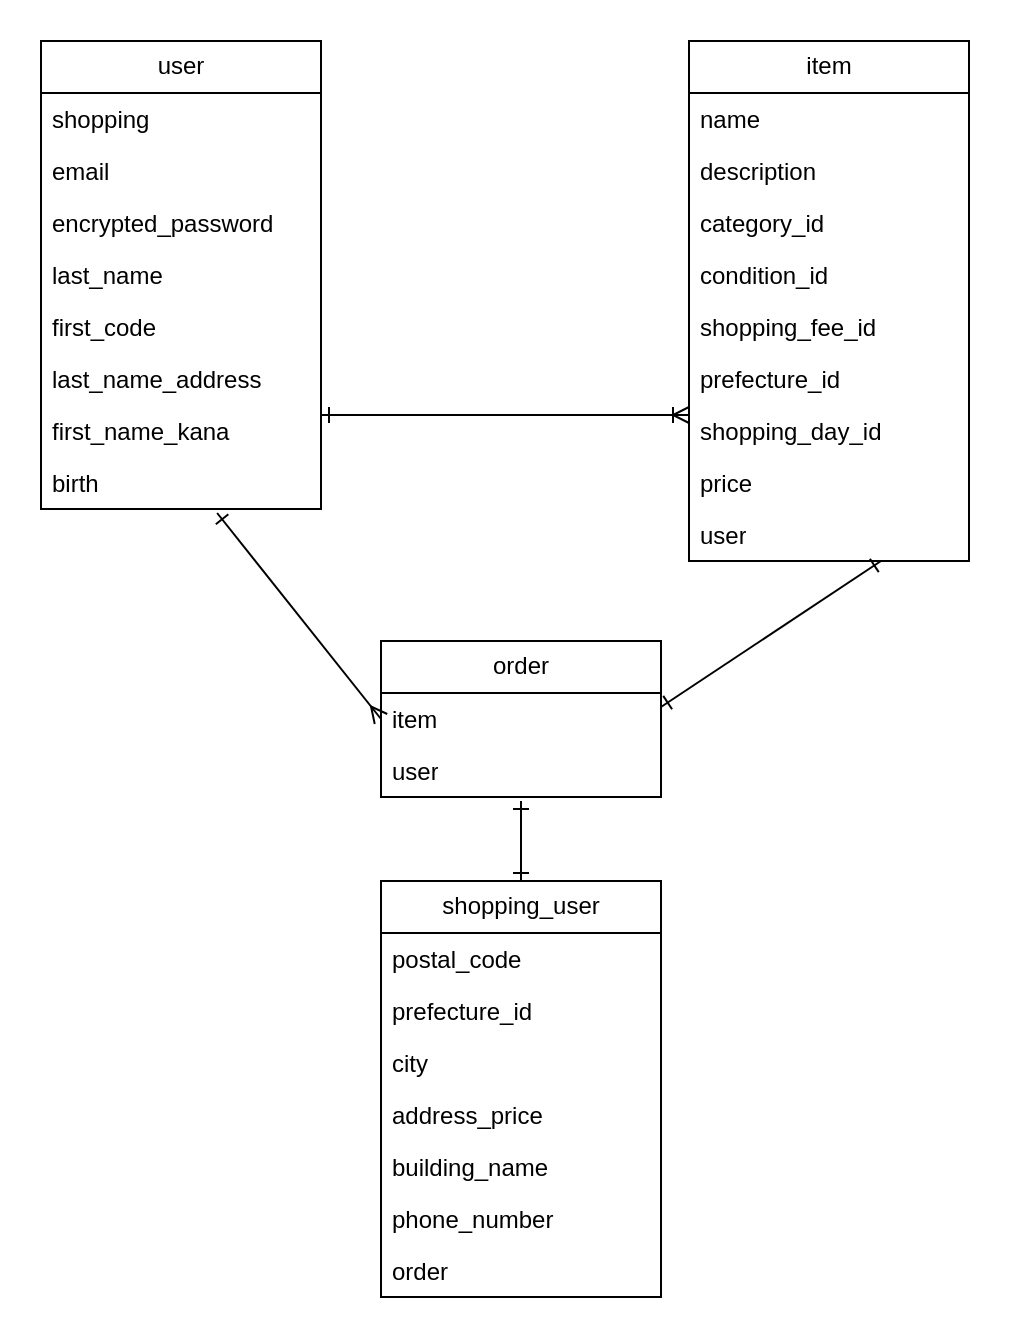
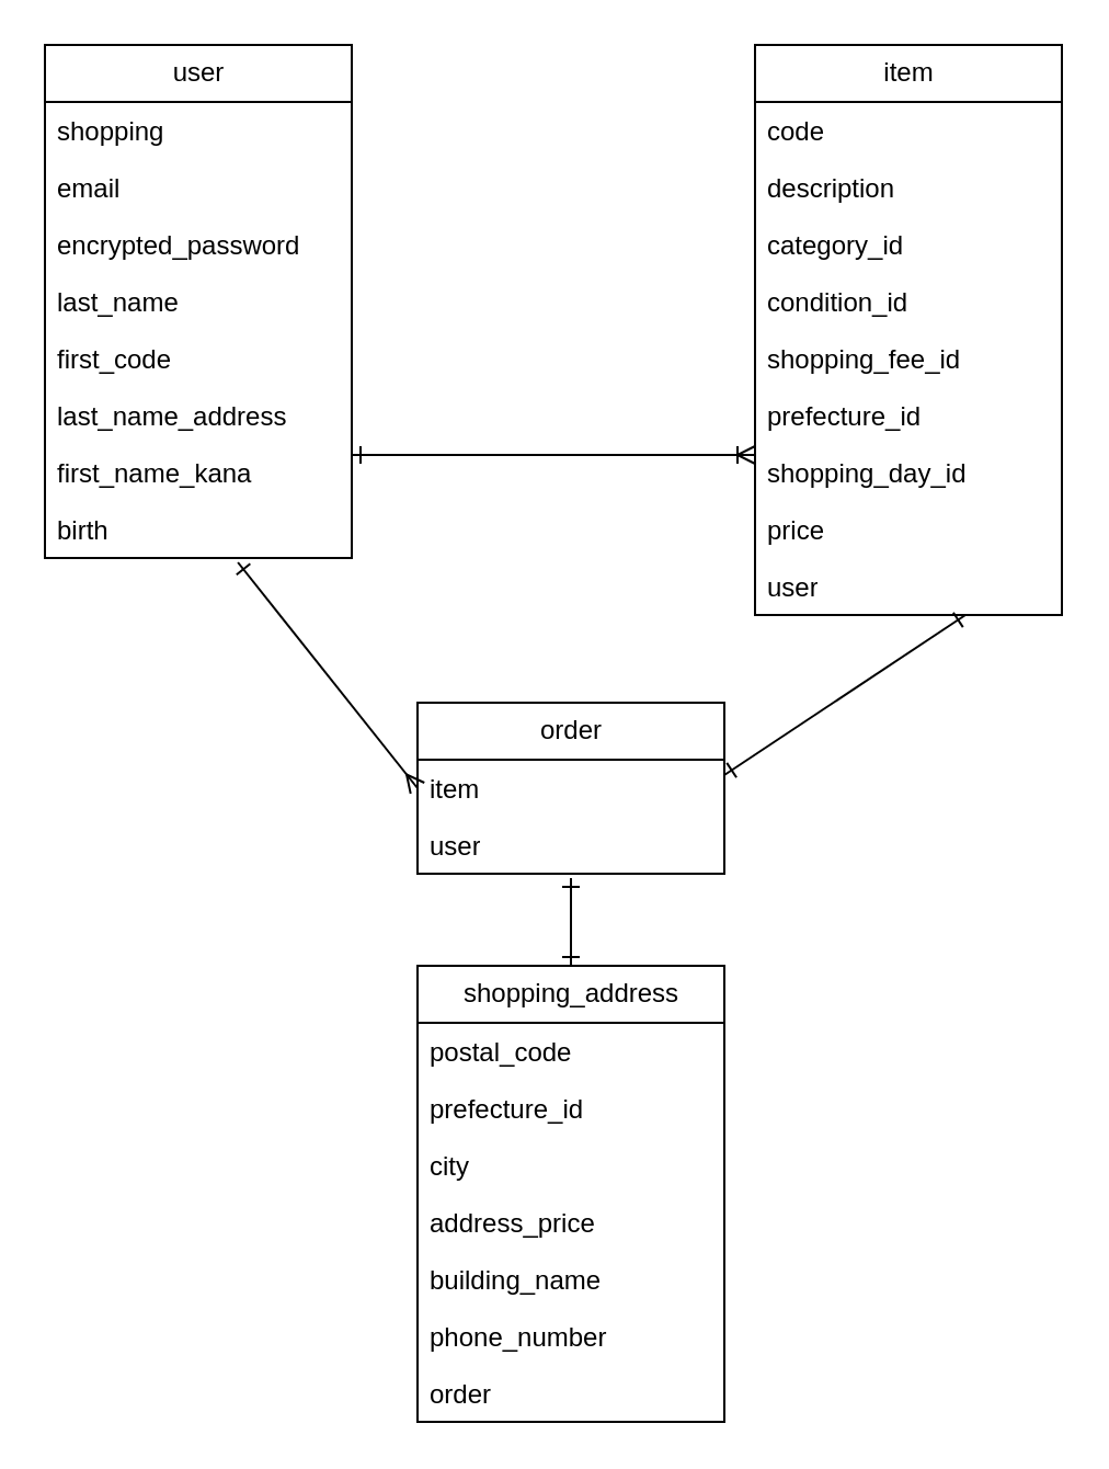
- <mxCell id="3" value="name" style="text;strokeColor=none;fillColor=none;align=left;verticalAlign=top;spacingLeft=4;spacingRight=4;overflow=hidden;rotatable=0;points=[[0,0.5],[1,0.5]];portConstraint=eastwest;whiteSpace=wrap;html=1;rounded=0;" parent="2" vertex="1"><mxGeometry y="26" width="140" height="26" as="geometry" /></mxCell>
+ <mxCell id="3" value="code" style="text;strokeColor=none;fillColor=none;align=left;verticalAlign=top;spacingLeft=4;spacingRight=4;overflow=hidden;rotatable=0;points=[[0,0.5],[1,0.5]];portConstraint=eastwest;whiteSpace=wrap;html=1;rounded=0;" parent="2" vertex="1"><mxGeometry y="26" width="140" height="26" as="geometry" /></mxCell>
- <mxCell id="21" value="shopping_user" style="swimlane;fontStyle=0;childLayout=stackLayout;horizontal=1;startSize=26;fillColor=none;horizontalStack=0;resizeParent=1;resizeParentMax=0;resizeLast=0;collapsible=1;marginBottom=0;html=1;rounded=0;" parent="1" vertex="1"><mxGeometry x="190" y="440" width="140" height="208" as="geometry" /></mxCell>
+ <mxCell id="21" value="shopping_address" style="swimlane;fontStyle=0;childLayout=stackLayout;horizontal=1;startSize=26;fillColor=none;horizontalStack=0;resizeParent=1;resizeParentMax=0;resizeLast=0;collapsible=1;marginBottom=0;html=1;rounded=0;" parent="1" vertex="1"><mxGeometry x="190" y="440" width="140" height="208" as="geometry" /></mxCell>
